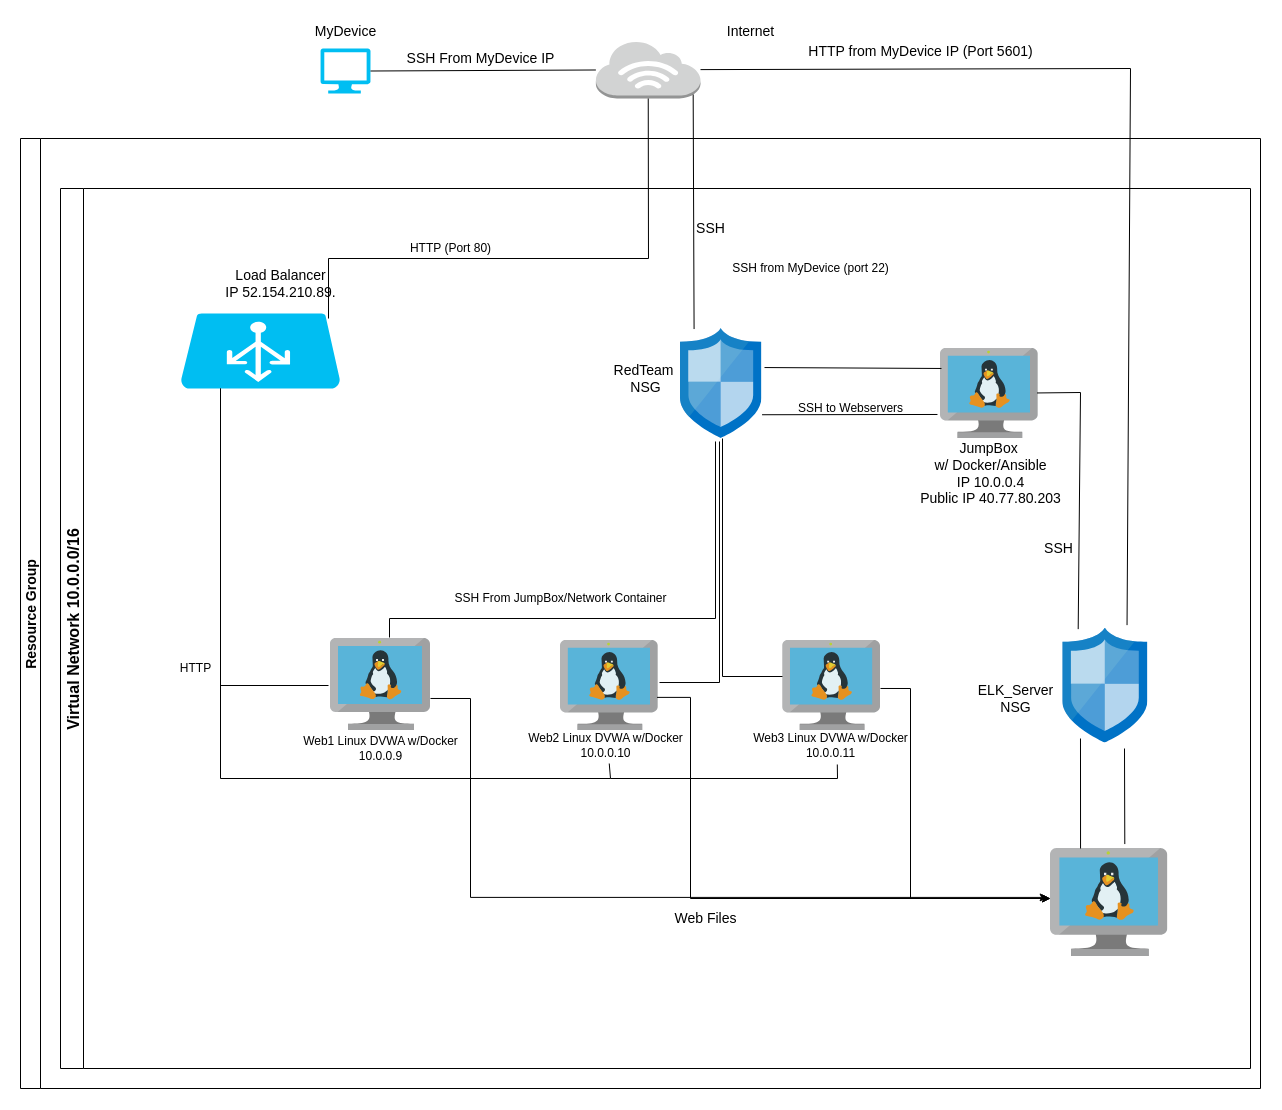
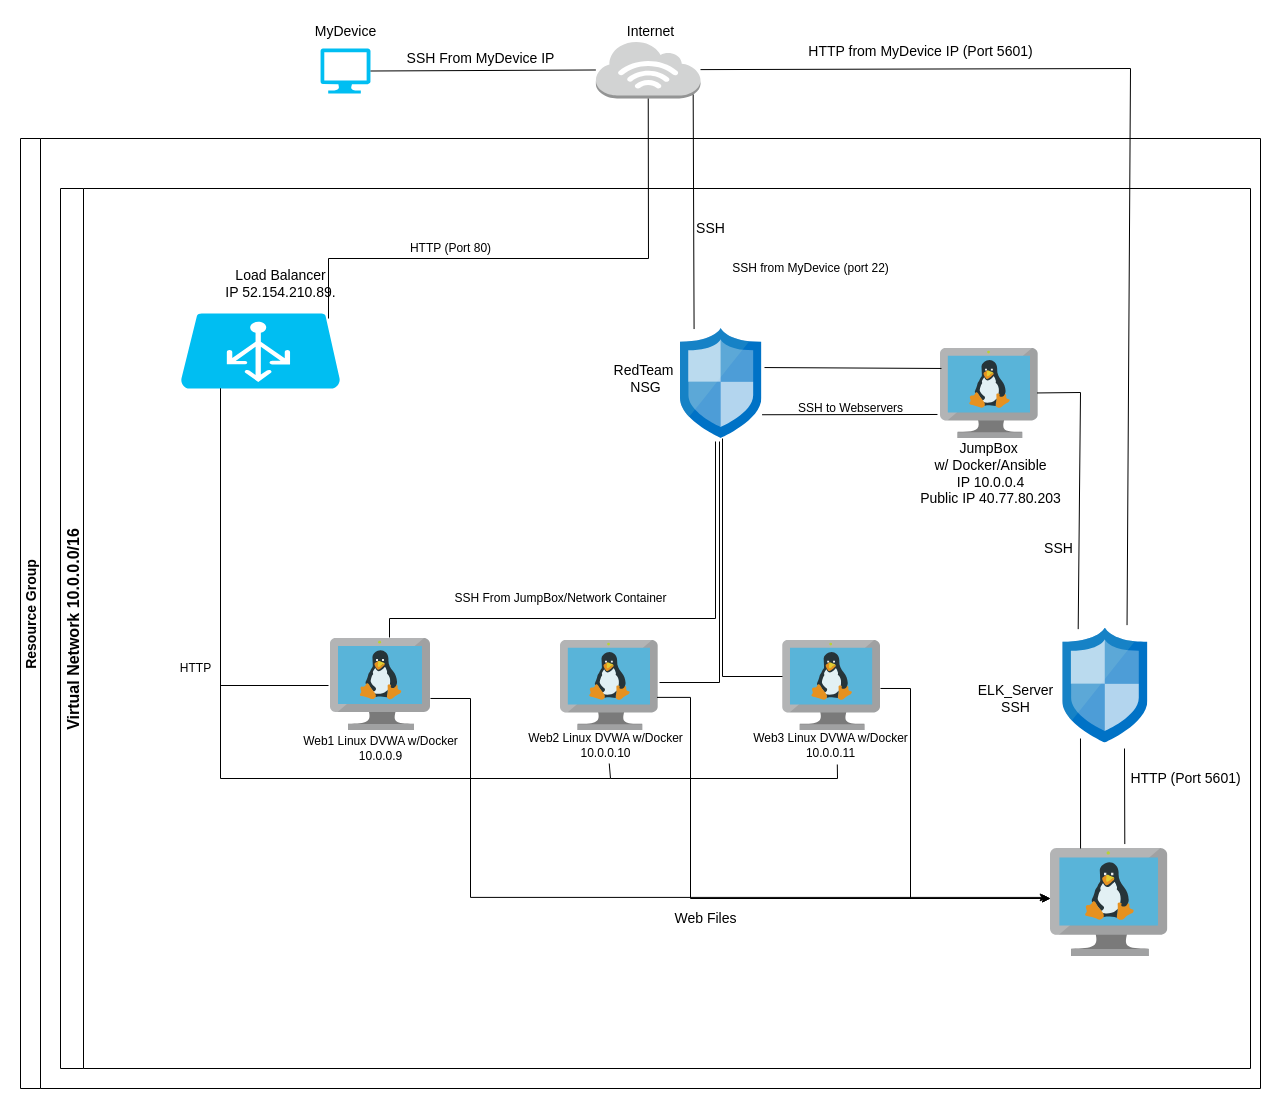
- <mxCell id="5" value="Internet" style="text;html=1;resizable=0;autosize=1;align=center;verticalAlign=middle;points=[];fillColor=none;strokeColor=none;rounded=0;fontSize=14;" parent="1" vertex="1"><mxGeometry x="720" y="20.5" width="60" height="20" as="geometry" /></mxCell>
+ <mxCell id="5" value="Internet" style="text;html=1;resizable=0;autosize=1;align=center;verticalAlign=middle;points=[];fillColor=none;strokeColor=none;rounded=0;fontSize=14;" parent="1" vertex="1"><mxGeometry x="620" y="20.5" width="60" height="20" as="geometry" /></mxCell>
- <mxCell id="34" value="ELK_Server&lt;br style=&quot;font-size: 14px;&quot;&gt;NSG" style="text;html=1;align=center;verticalAlign=middle;resizable=0;points=[];autosize=1;strokeColor=none;fillColor=none;fontSize=14;" vertex="1" parent="7"><mxGeometry x="910" y="490" width="90" height="40" as="geometry" /></mxCell>
+ <mxCell id="34" value="ELK_Server&lt;br style=&quot;font-size: 14px;&quot;&gt;SSH" style="text;html=1;align=center;verticalAlign=middle;resizable=0;points=[];autosize=1;strokeColor=none;fillColor=none;fontSize=14;" vertex="1" parent="7"><mxGeometry x="910" y="490" width="90" height="40" as="geometry" /></mxCell>
+ <mxCell id="37" value="HTTP (Port 5601)" style="text;html=1;align=center;verticalAlign=middle;resizable=0;points=[];autosize=1;strokeColor=none;fillColor=none;fontSize=14;" vertex="1" parent="7"><mxGeometry x="1060" y="580" width="130" height="20" as="geometry" /></mxCell>
